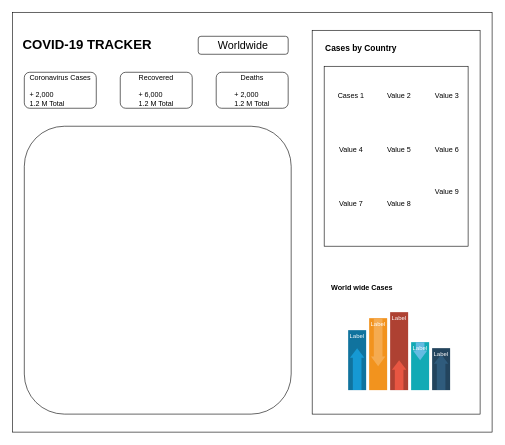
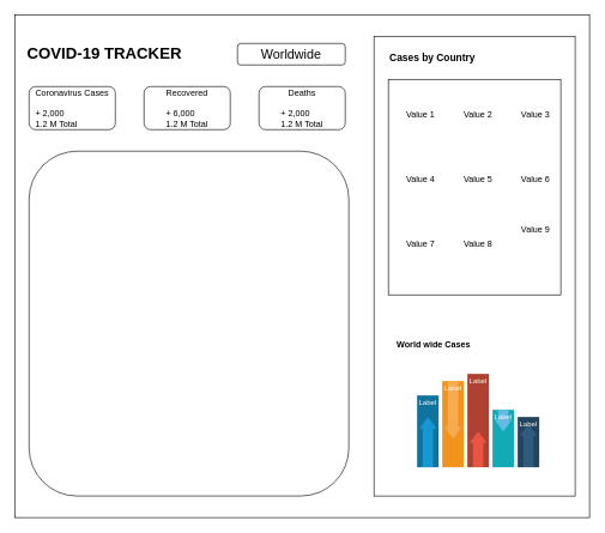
- <mxCell id="29" value="Cases 1" style="text;html=1;strokeColor=none;fillColor=none;align=center;verticalAlign=middle;whiteSpace=wrap;rounded=0;shadow=0;glass=0;sketch=0;fontSize=12;" vertex="1" parent="1"><mxGeometry x="560" y="150" width="50" height="20" as="geometry" /></mxCell>
+ <mxCell id="29" value="Value 1" style="text;html=1;strokeColor=none;fillColor=none;align=center;verticalAlign=middle;whiteSpace=wrap;rounded=0;shadow=0;glass=0;sketch=0;fontSize=12;" vertex="1" parent="1"><mxGeometry x="560" y="150" width="50" height="20" as="geometry" /></mxCell>
